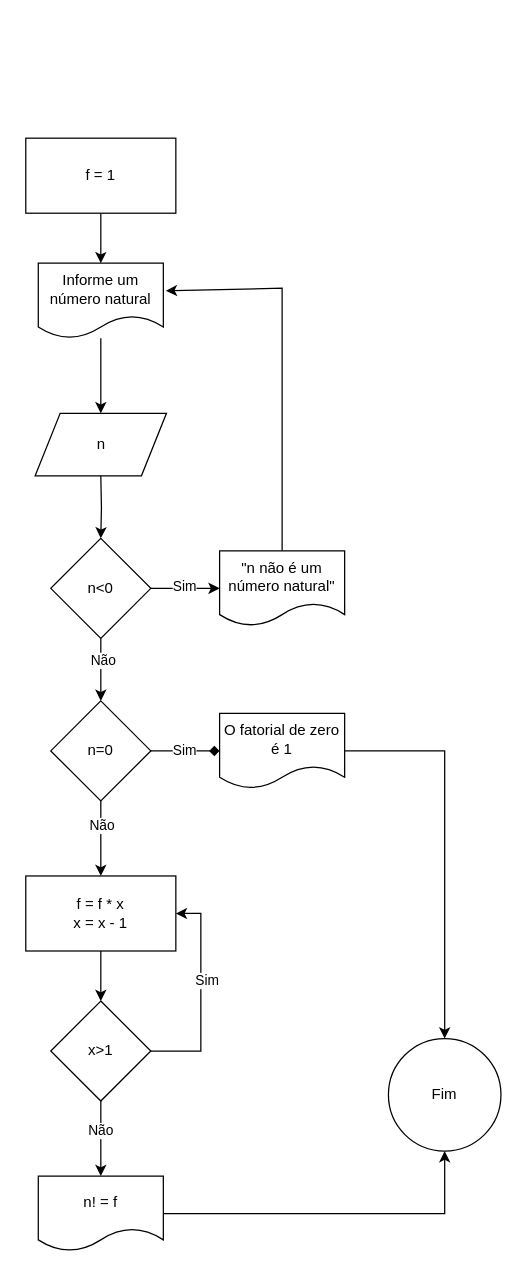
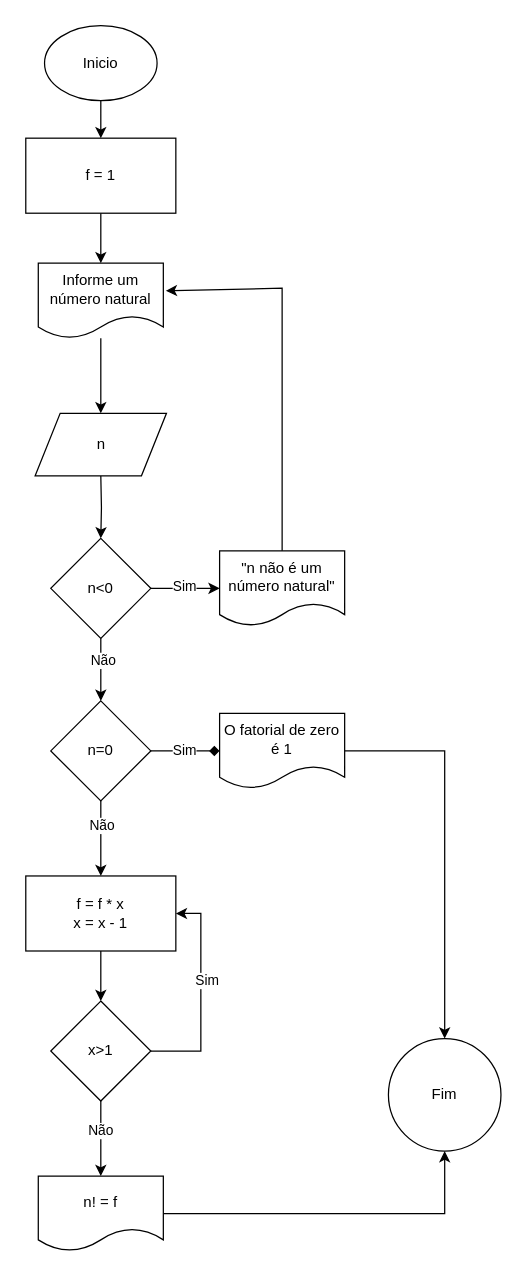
+ <mxCell id="3" value="Inicio" style="ellipse;whiteSpace=wrap;html=1;" parent="1" vertex="1"><mxGeometry x="35" y="20" width="90" height="60" as="geometry" /></mxCell>
+ <mxCell id="2" value="" style="edgeStyle=orthogonalEdgeStyle;rounded=0;orthogonalLoop=1;jettySize=auto;html=1;" edge="1" parent="1" source="3" target="33"><mxGeometry relative="1" as="geometry" /></mxCell>
